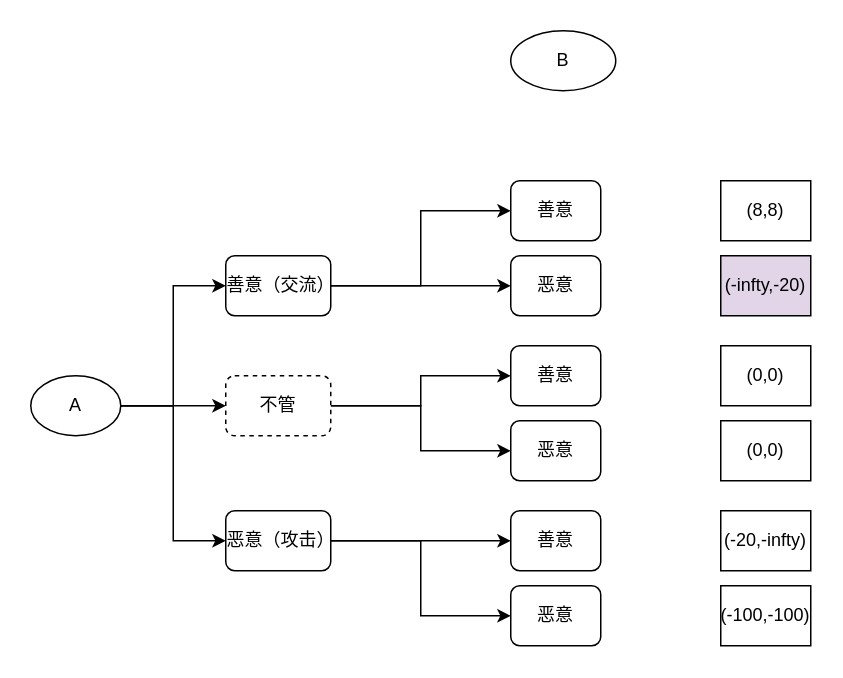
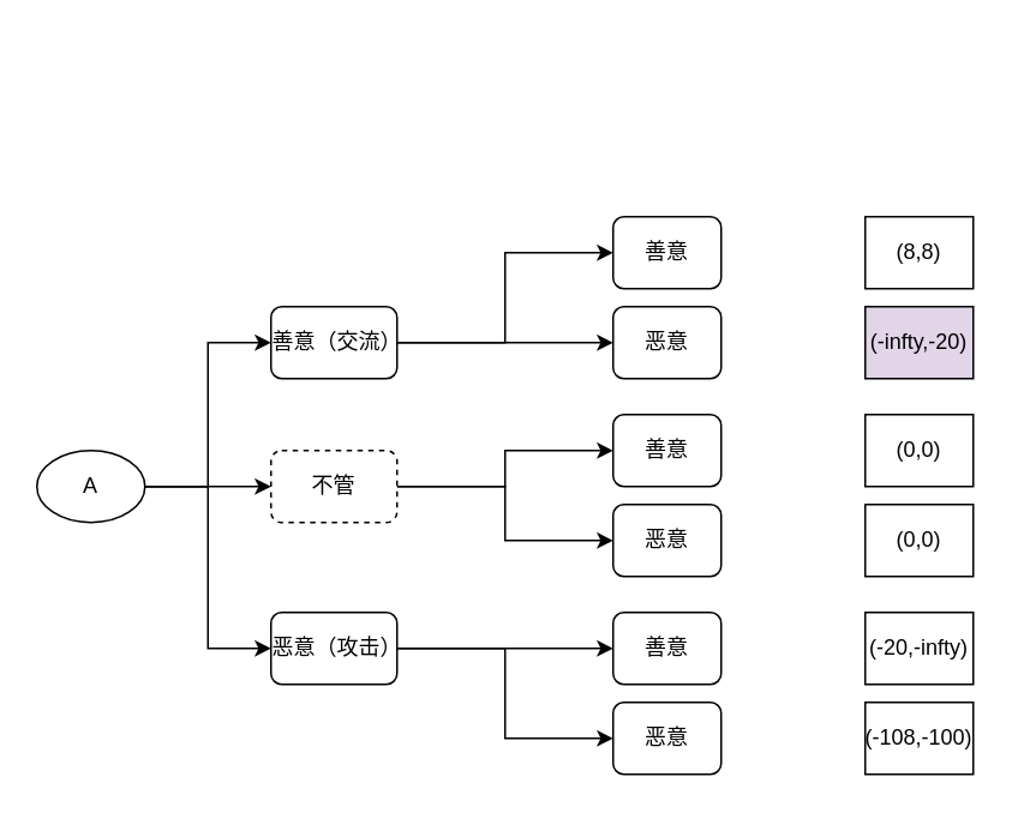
- <mxCell id="15" value="B" style="ellipse;whiteSpace=wrap;html=1;" vertex="1" parent="1"><mxGeometry x="340" y="20" width="70" height="40" as="geometry" /></mxCell>
- <mxCell id="27" value="(-100,-100)" style="rounded=0;whiteSpace=wrap;html=1;" vertex="1" parent="1"><mxGeometry x="480" y="390" width="60" height="40" as="geometry" /></mxCell>
+ <mxCell id="27" value="(-108,-100)" style="rounded=0;whiteSpace=wrap;html=1;" vertex="1" parent="1"><mxGeometry x="480" y="390" width="60" height="40" as="geometry" /></mxCell>
